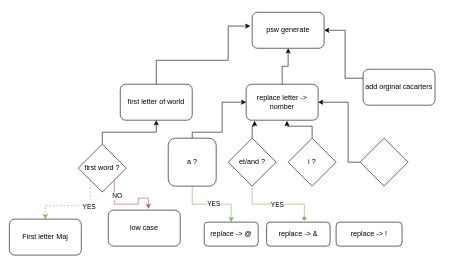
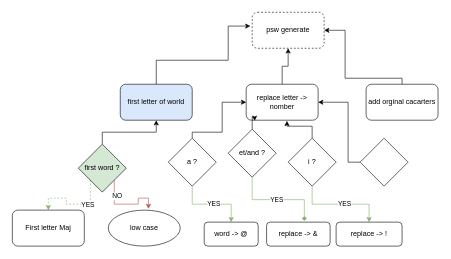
- <mxCell id="2" value="psw generate" style="rounded=1;whiteSpace=wrap;html=1;" vertex="1" parent="1"><mxGeometry x="420" y="20" width="120" height="60" as="geometry" /></mxCell>
+ <mxCell id="2" value="psw generate" style="rounded=1;whiteSpace=wrap;html=1;dashed=1;" vertex="1" parent="1"><mxGeometry x="420" y="20" width="120" height="60" as="geometry" /></mxCell>
- <mxCell id="7" value="add orginal cacarters" style="rounded=1;whiteSpace=wrap;html=1;" vertex="1" parent="1"><mxGeometry x="605" y="115" width="120" height="60" as="geometry" /></mxCell>
+ <mxCell id="7" value="add orginal cacarters" style="rounded=1;whiteSpace=wrap;html=1;" vertex="1" parent="1"><mxGeometry x="610" y="140" width="120" height="60" as="geometry" /></mxCell>
- <mxCell id="3" value="first letter of world" style="rounded=1;whiteSpace=wrap;html=1;" vertex="1" parent="1"><mxGeometry x="200" y="140" width="120" height="60" as="geometry" /></mxCell>
+ <mxCell id="3" value="first letter of world" style="rounded=1;whiteSpace=wrap;html=1;fillColor=#dae8fc;" vertex="1" parent="1"><mxGeometry x="200" y="140" width="120" height="60" as="geometry" /></mxCell>
- <mxCell id="26" value="a ?" style="whiteSpace=wrap;html=1;rounded=1;" vertex="1" parent="1"><mxGeometry x="280" y="230" width="80" height="80" as="geometry" /></mxCell>
+ <mxCell id="26" value="a ?" style="rhombus;whiteSpace=wrap;html=1;" vertex="1" parent="1"><mxGeometry x="280" y="230" width="80" height="80" as="geometry" /></mxCell>
- <mxCell id="17" value="et/and ?" style="rhombus;whiteSpace=wrap;html=1;" vertex="1" parent="1"><mxGeometry x="380" y="230" width="80" height="80" as="geometry" /></mxCell>
+ <mxCell id="17" value="et/and ?" style="rhombus;whiteSpace=wrap;html=1;" vertex="1" parent="1"><mxGeometry x="380" y="215" width="80" height="80" as="geometry" /></mxCell>
- <mxCell id="12" value="first word ?" style="rhombus;whiteSpace=wrap;html=1;" vertex="1" parent="1"><mxGeometry x="130" y="240" width="80" height="80" as="geometry" /></mxCell>
+ <mxCell id="12" value="first word ?" style="rhombus;whiteSpace=wrap;html=1;fillColor=#d5e8d4;" vertex="1" parent="1"><mxGeometry x="130" y="240" width="80" height="80" as="geometry" /></mxCell>
+ <mxCell id="18" style="edgeStyle=orthogonalEdgeStyle;rounded=0;orthogonalLoop=1;jettySize=auto;html=1;exitX=0.5;exitY=1;exitDx=0;exitDy=0;entryX=0.5;entryY=0;entryDx=0;entryDy=0;fillColor=#d5e8d4;strokeColor=#82b366;" edge="1" parent="1" source="20" target="31"><mxGeometry relative="1" as="geometry" /></mxCell>
+ <mxCell id="19" value="YES" style="edgeLabel;html=1;align=center;verticalAlign=middle;resizable=0;points=[];" vertex="1" connectable="0" parent="18"><mxGeometry x="0.071" y="1" relative="1" as="geometry"><mxPoint as="offset" /></mxGeometry></mxCell>
- <mxCell id="14" value="low case" style="rounded=1;whiteSpace=wrap;html=1;" vertex="1" parent="1"><mxGeometry x="180" y="350" width="120" height="60" as="geometry" /></mxCell>
+ <mxCell id="14" value="low case" style="ellipse;whiteSpace=wrap;html=1;" vertex="1" parent="1"><mxGeometry x="180" y="350" width="120" height="60" as="geometry" /></mxCell>
- <mxCell id="29" value="replace -&amp;gt; @" style="rounded=1;whiteSpace=wrap;html=1;" vertex="1" parent="1"><mxGeometry x="340" y="370" width="90" height="40" as="geometry" /></mxCell>
+ <mxCell id="29" value="word -&amp;gt; @" style="rounded=1;whiteSpace=wrap;html=1;" vertex="1" parent="1"><mxGeometry x="340" y="370" width="90" height="40" as="geometry" /></mxCell>
- <mxCell id="13" value="First letter Maj" style="rounded=1;whiteSpace=wrap;html=1;" vertex="1" parent="1"><mxGeometry x="15" y="365" width="120" height="60" as="geometry" /></mxCell>
+ <mxCell id="13" value="First letter Maj" style="rounded=1;whiteSpace=wrap;html=1;" vertex="1" parent="1"><mxGeometry x="20" y="350" width="120" height="60" as="geometry" /></mxCell>
